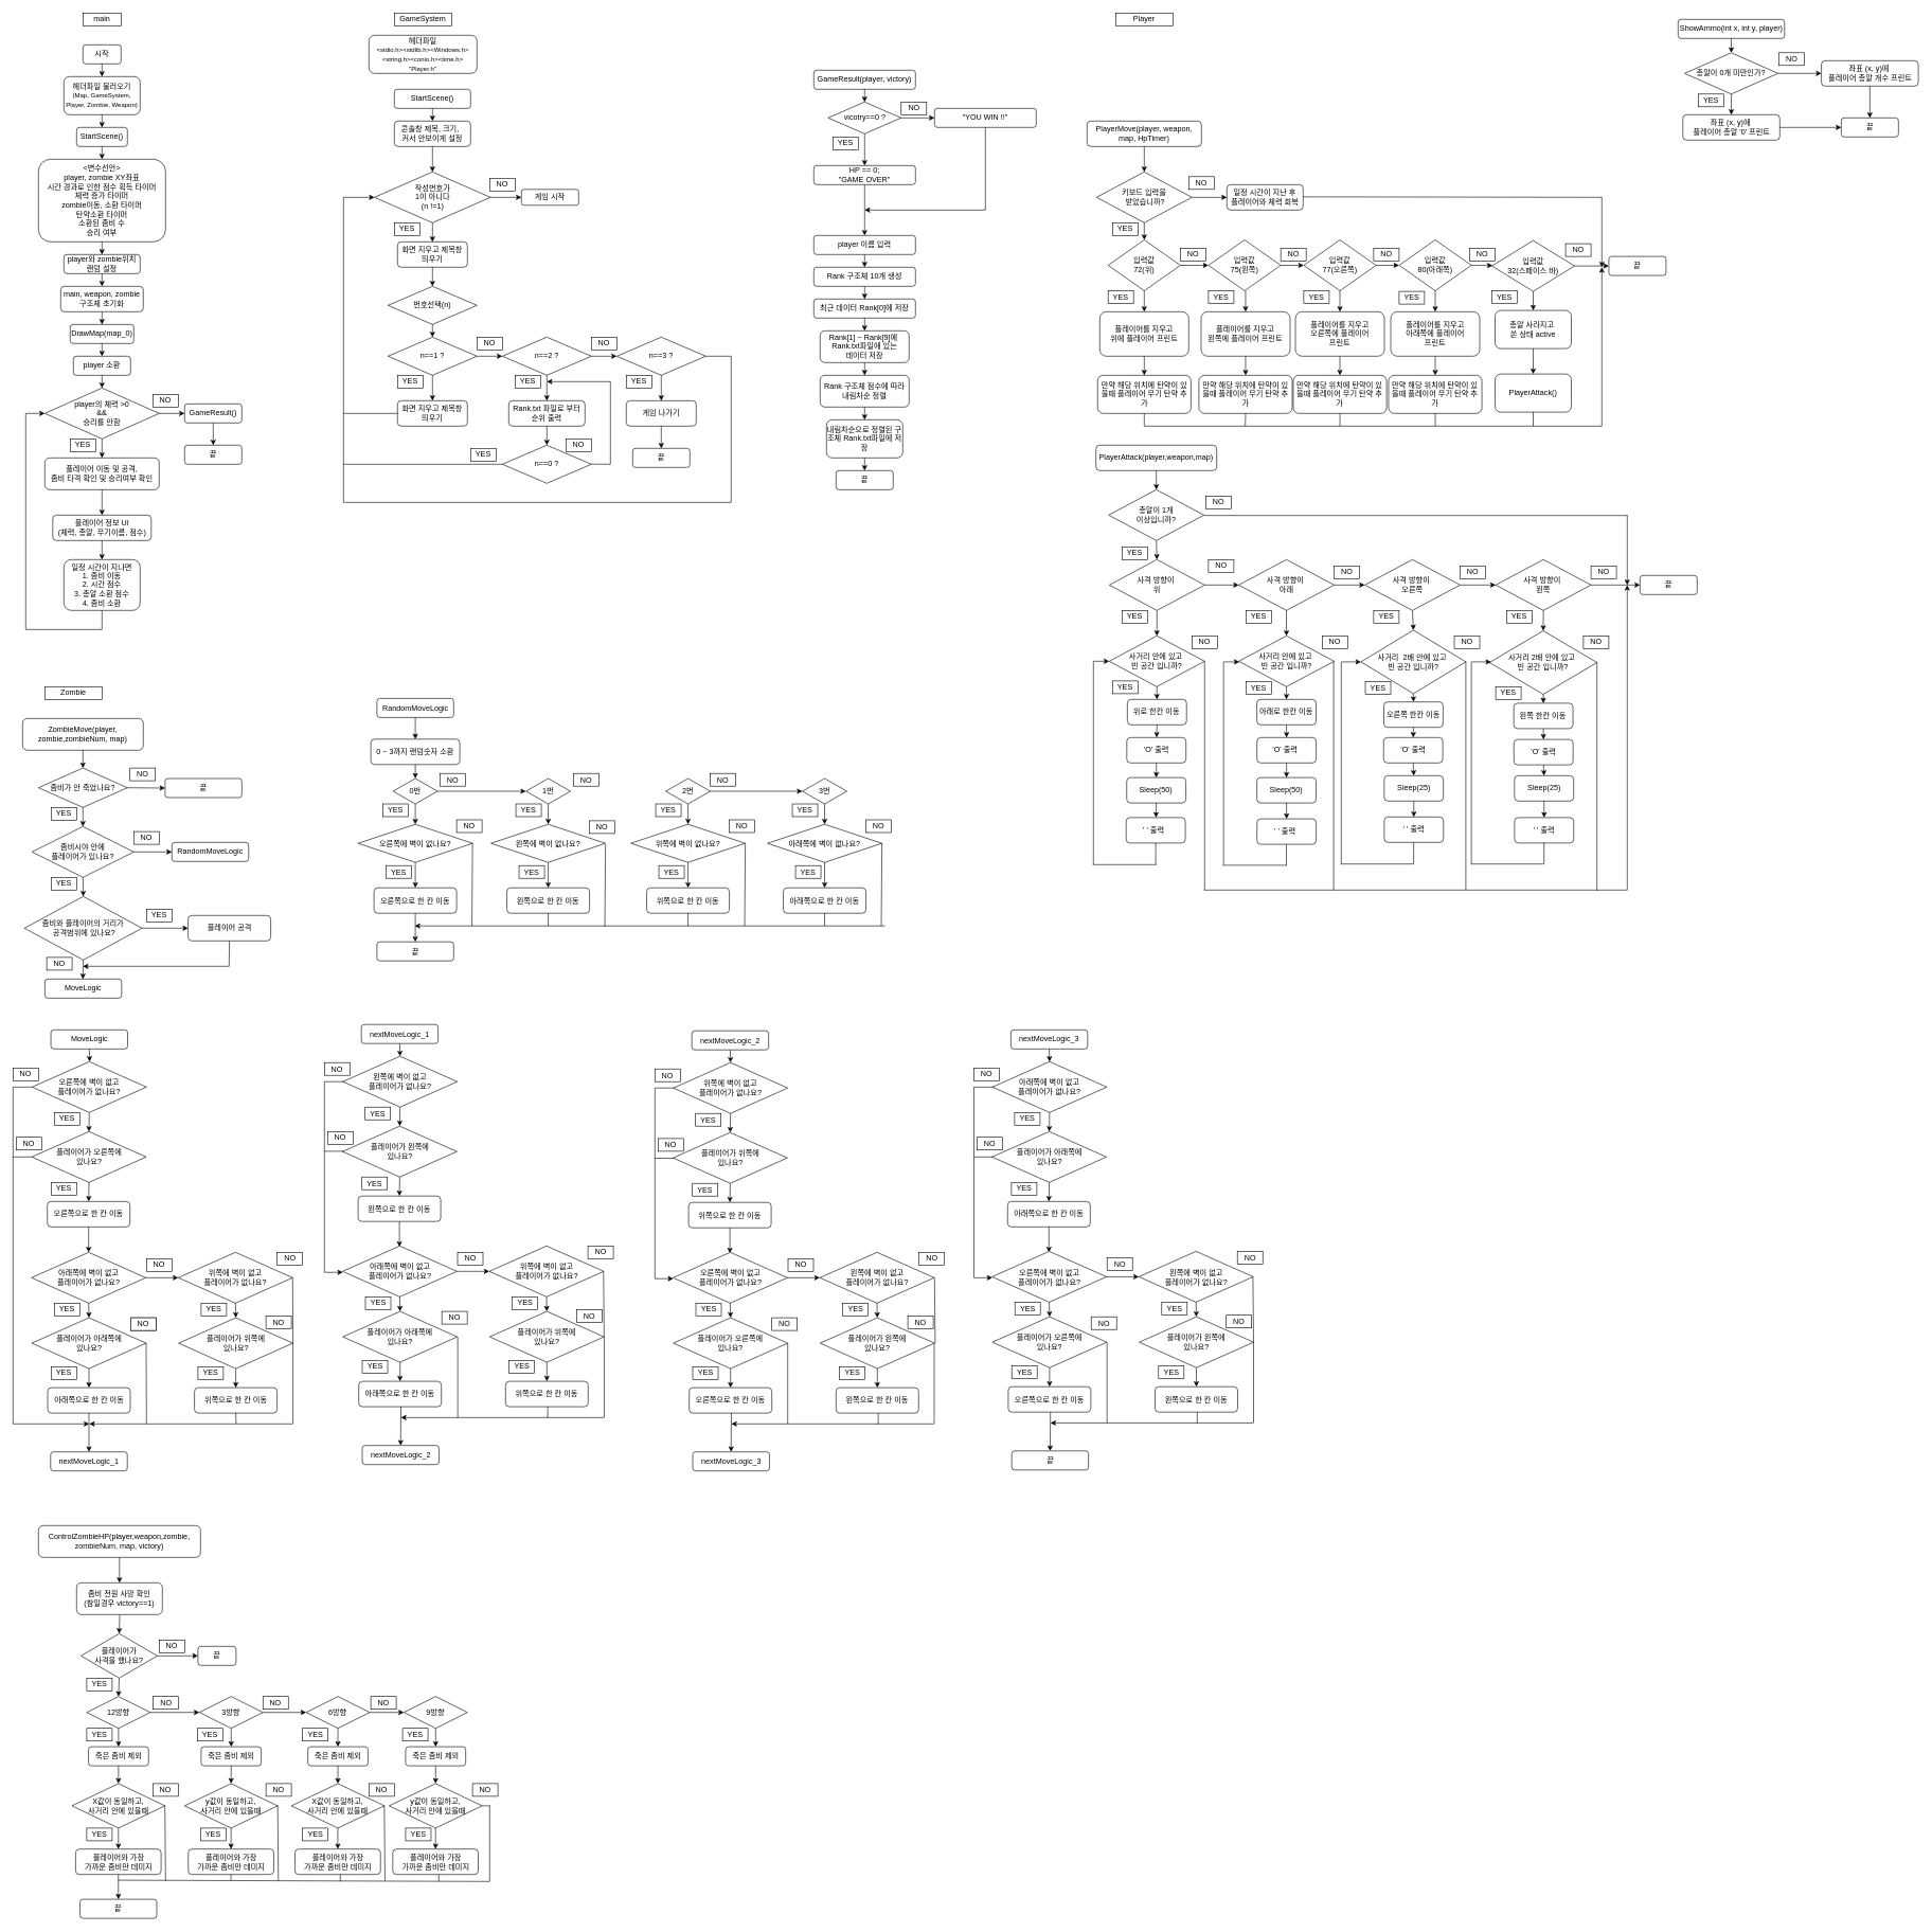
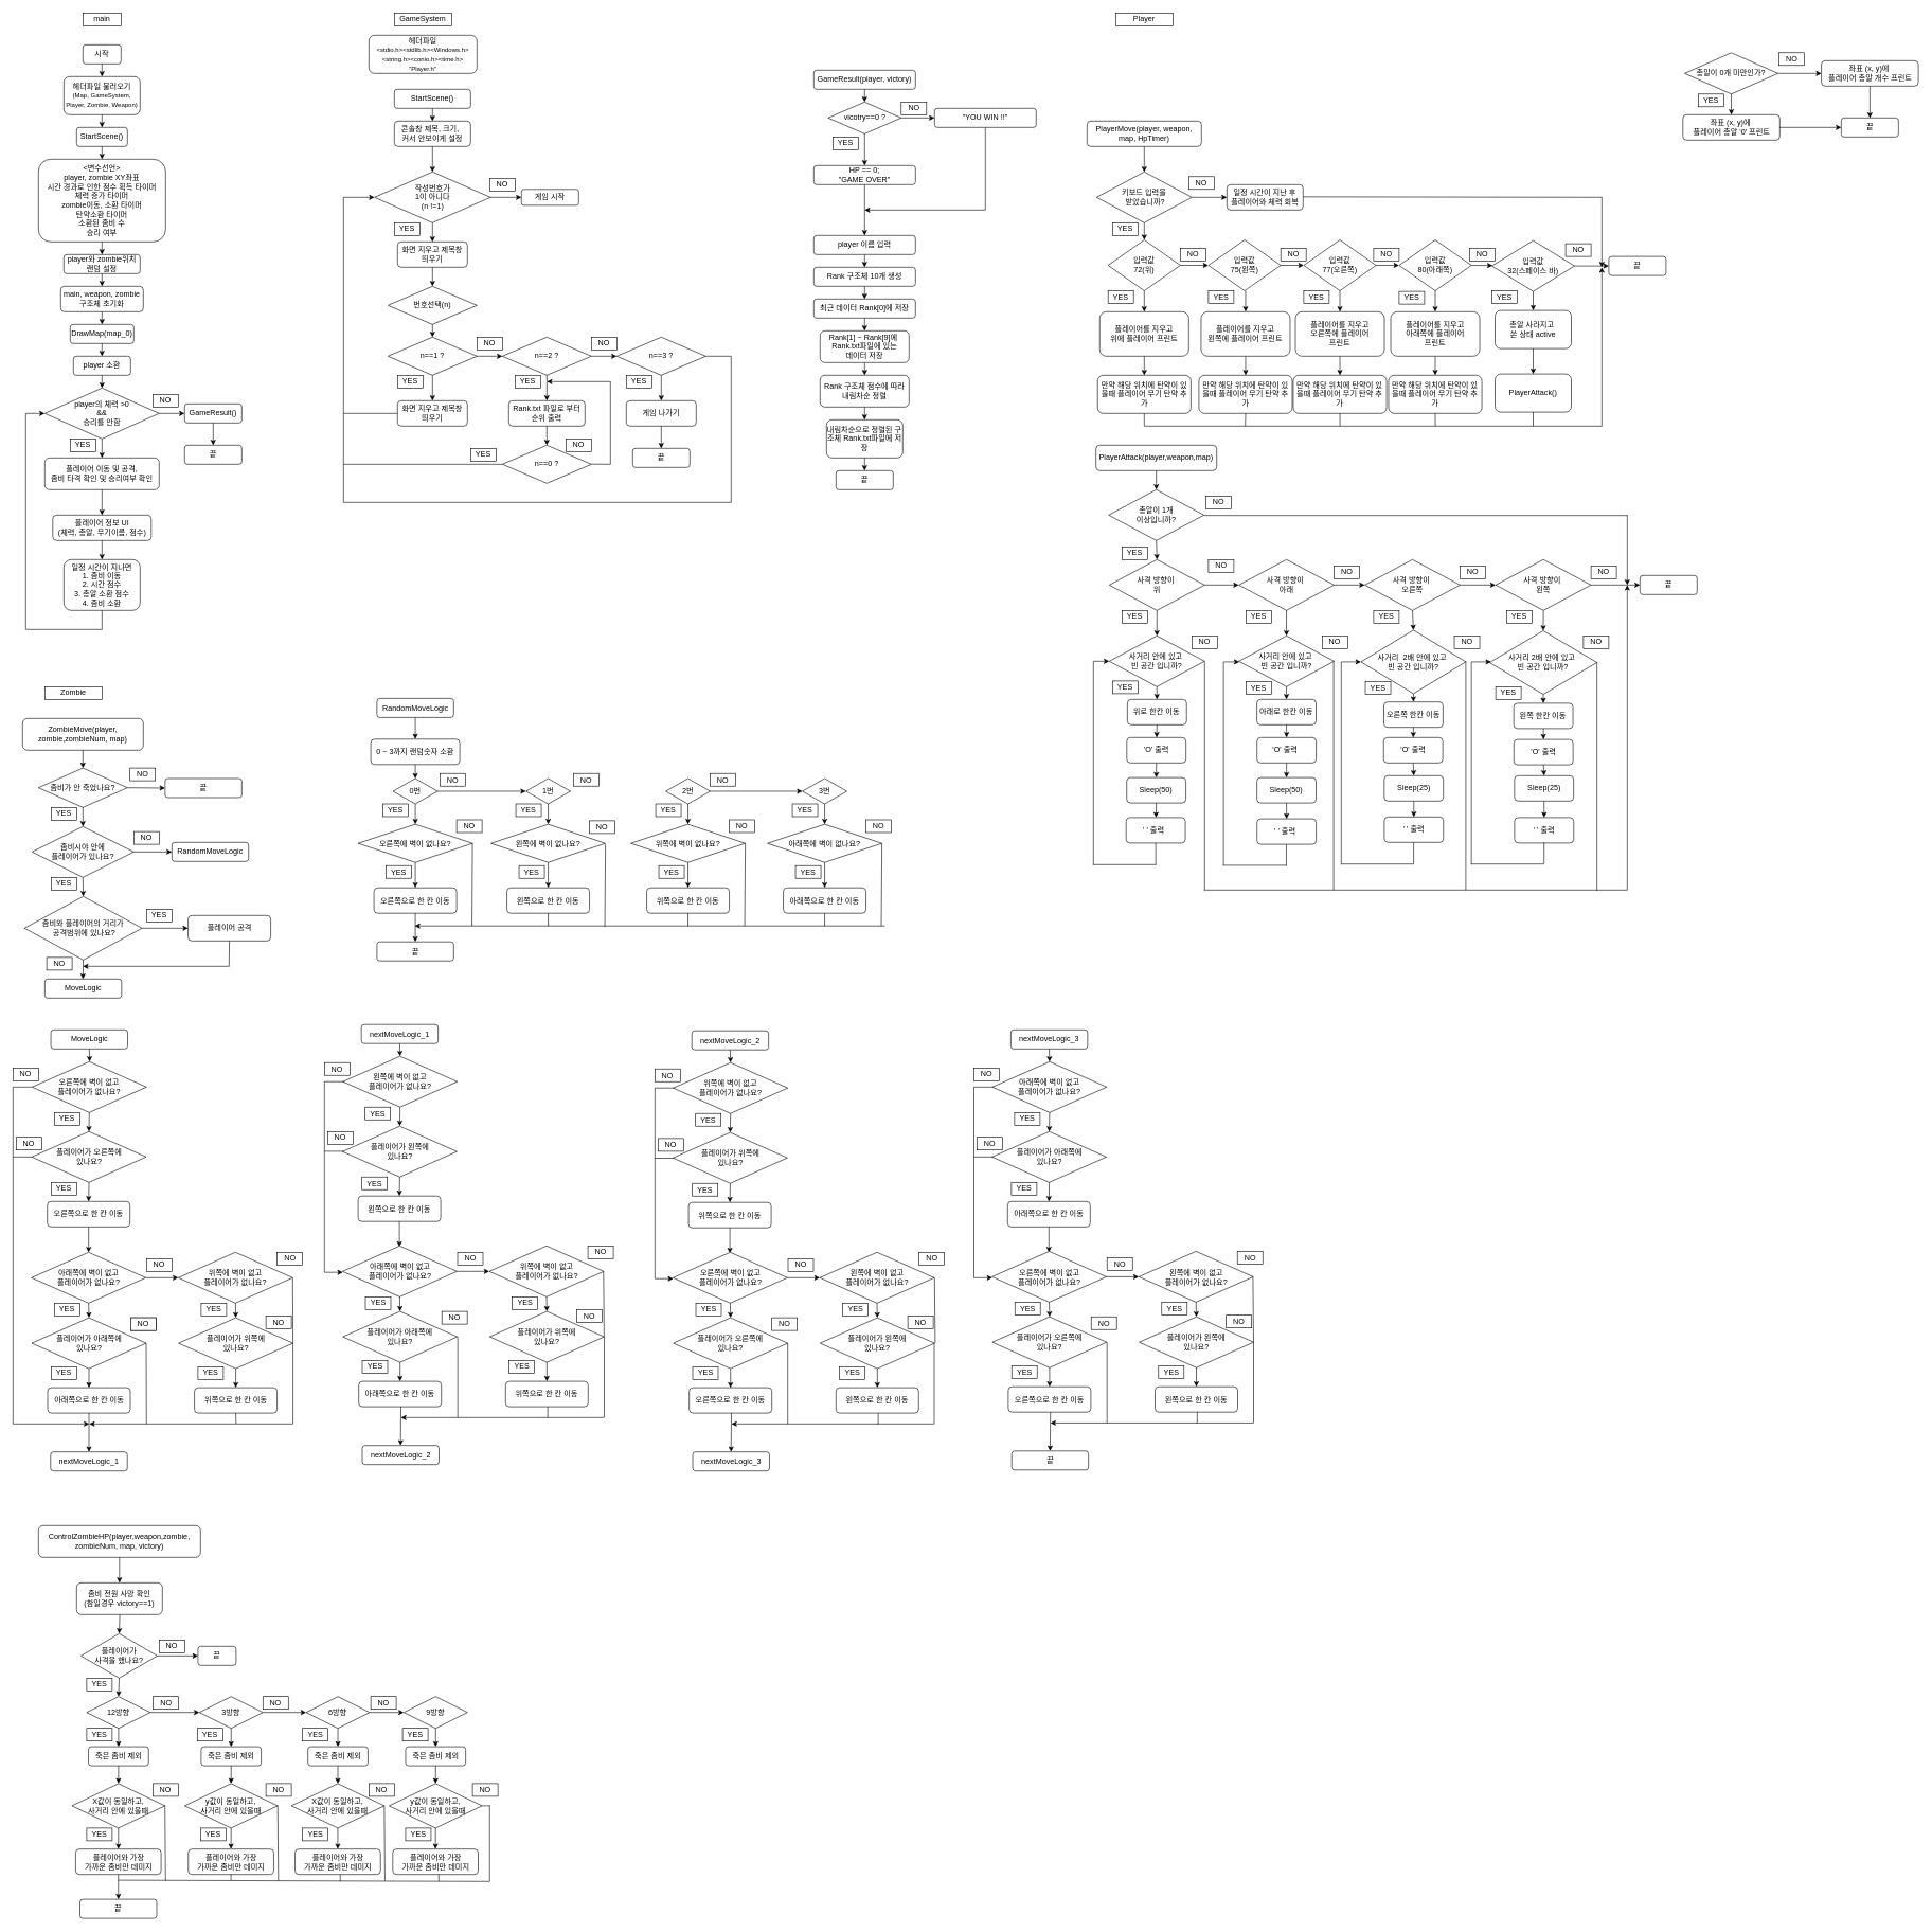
- <mxCell id="265" value="ShowAmmo(int x, int y, player)" style="rounded=1;whiteSpace=wrap;html=1;" parent="1" vertex="1"><mxGeometry x="2640" y="30" width="167.5" height="30" as="geometry" /></mxCell>
- <mxCell id="269" value="" style="endArrow=classic;html=1;rounded=0;exitX=0.5;exitY=1;exitDx=0;exitDy=0;entryX=0.5;entryY=0;entryDx=0;entryDy=0;" parent="1" source="265" target="267" edge="1"><mxGeometry width="50" height="50" relative="1" as="geometry"><mxPoint x="2520.5" y="70" as="sourcePoint" /><mxPoint x="2520.5" y="100" as="targetPoint" /></mxGeometry></mxCell>
